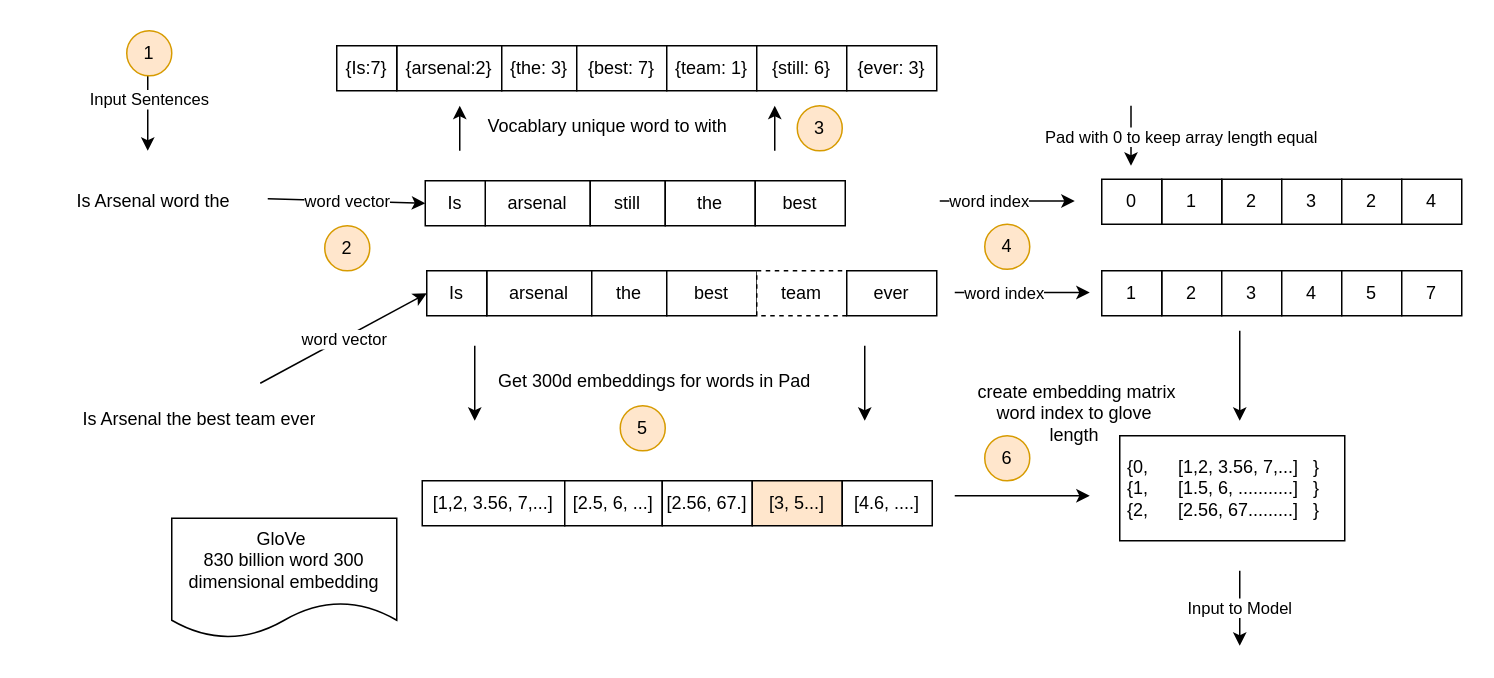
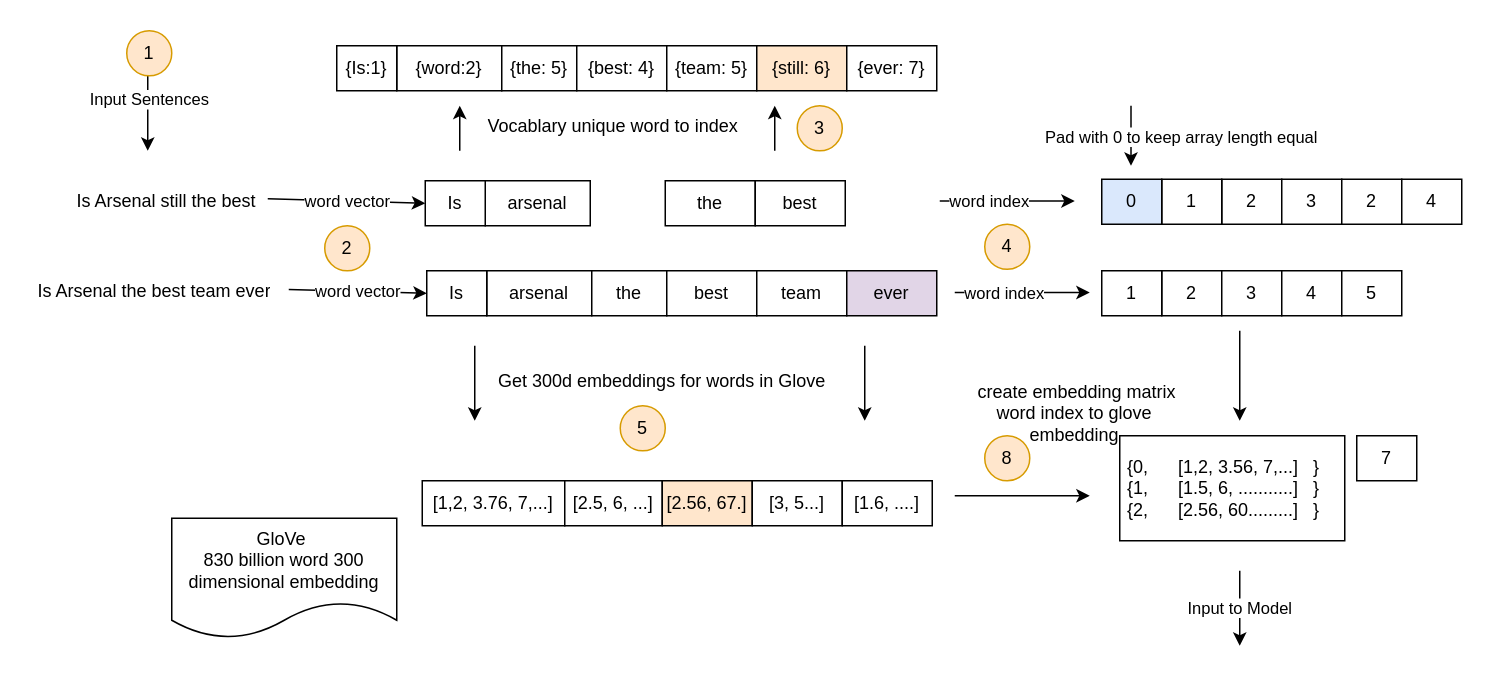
- <mxCell id="11" value="{Is:7}" style="rounded=0;whiteSpace=wrap;html=1;" vertex="1" parent="1"><mxGeometry x="224" y="30" width="40" height="30" as="geometry" /></mxCell>
+ <mxCell id="11" value="{Is:1}" style="rounded=0;whiteSpace=wrap;html=1;" vertex="1" parent="1"><mxGeometry x="224" y="30" width="40" height="30" as="geometry" /></mxCell>
- <mxCell id="10" value="{arsenal:2}" style="rounded=0;whiteSpace=wrap;html=1;" vertex="1" parent="1"><mxGeometry x="264" y="30" width="70" height="30" as="geometry" /></mxCell>
+ <mxCell id="10" value="{word:2}" style="rounded=0;whiteSpace=wrap;html=1;" vertex="1" parent="1"><mxGeometry x="264" y="30" width="70" height="30" as="geometry" /></mxCell>
- <mxCell id="12" value="{the: 3}" style="rounded=0;whiteSpace=wrap;html=1;" vertex="1" parent="1"><mxGeometry x="334" y="30" width="50" height="30" as="geometry" /></mxCell>
+ <mxCell id="12" value="{the: 5}" style="rounded=0;whiteSpace=wrap;html=1;" vertex="1" parent="1"><mxGeometry x="334" y="30" width="50" height="30" as="geometry" /></mxCell>
- <mxCell id="13" value="{best: 7}" style="rounded=0;whiteSpace=wrap;html=1;" vertex="1" parent="1"><mxGeometry x="384" y="30" width="60" height="30" as="geometry" /></mxCell>
+ <mxCell id="13" value="{best: 4}" style="rounded=0;whiteSpace=wrap;html=1;" vertex="1" parent="1"><mxGeometry x="384" y="30" width="60" height="30" as="geometry" /></mxCell>
- <mxCell id="14" value="{team: 1}" style="rounded=0;whiteSpace=wrap;html=1;" vertex="1" parent="1"><mxGeometry x="444" y="30" width="60" height="30" as="geometry" /></mxCell>
+ <mxCell id="14" value="{team: 5}" style="rounded=0;whiteSpace=wrap;html=1;" vertex="1" parent="1"><mxGeometry x="444" y="30" width="60" height="30" as="geometry" /></mxCell>
- <mxCell id="28" value="{still: 6}" style="rounded=0;whiteSpace=wrap;html=1;" vertex="1" parent="1"><mxGeometry x="504" y="30" width="60" height="30" as="geometry" /></mxCell>
+ <mxCell id="28" value="{still: 6}" style="rounded=0;whiteSpace=wrap;html=1;fillColor=#ffe6cc;" vertex="1" parent="1"><mxGeometry x="504" y="30" width="60" height="30" as="geometry" /></mxCell>
- <mxCell id="34" value="{ever: 3}" style="rounded=0;whiteSpace=wrap;html=1;" vertex="1" parent="1"><mxGeometry x="564" y="30" width="60" height="30" as="geometry" /></mxCell>
+ <mxCell id="34" value="{ever: 7}" style="rounded=0;whiteSpace=wrap;html=1;" vertex="1" parent="1"><mxGeometry x="564" y="30" width="60" height="30" as="geometry" /></mxCell>
- <mxCell id="44" value="&lt;h1&gt;&lt;span style=&quot;background-color: initial; font-size: 12px; font-weight: normal;&quot;&gt;Vocablary unique word to with&lt;/span&gt;&lt;br&gt;&lt;/h1&gt;" style="text;html=1;strokeColor=none;fillColor=none;spacing=5;spacingTop=-20;whiteSpace=wrap;overflow=hidden;rounded=0;" vertex="1" parent="1"><mxGeometry x="320" y="60" width="182" height="40" as="geometry" /></mxCell>
+ <mxCell id="44" value="&lt;h1&gt;&lt;span style=&quot;background-color: initial; font-size: 12px; font-weight: normal;&quot;&gt;Vocablary unique word to index&lt;/span&gt;&lt;br&gt;&lt;/h1&gt;" style="text;html=1;strokeColor=none;fillColor=none;spacing=5;spacingTop=-20;whiteSpace=wrap;overflow=hidden;rounded=0;" vertex="1" parent="1"><mxGeometry x="320" y="60" width="182" height="40" as="geometry" /></mxCell>
- <mxCell id="25" value="&lt;h1&gt;&lt;span style=&quot;background-color: initial; font-size: 12px; font-weight: normal;&quot;&gt;Is Arsenal word the best team?&lt;/span&gt;&lt;br&gt;&lt;/h1&gt;" style="text;html=1;strokeColor=none;fillColor=none;spacing=5;spacingTop=-20;whiteSpace=wrap;overflow=hidden;rounded=0;" vertex="1" parent="1"><mxGeometry x="46" y="110" width="132" height="40" as="geometry" /></mxCell>
+ <mxCell id="25" value="&lt;h1&gt;&lt;span style=&quot;background-color: initial; font-size: 12px; font-weight: normal;&quot;&gt;Is Arsenal still the best team?&lt;/span&gt;&lt;br&gt;&lt;/h1&gt;" style="text;html=1;strokeColor=none;fillColor=none;spacing=5;spacingTop=-20;whiteSpace=wrap;overflow=hidden;rounded=0;" vertex="1" parent="1"><mxGeometry x="46" y="110" width="132" height="40" as="geometry" /></mxCell>
- <mxCell id="35" value="0" style="rounded=0;whiteSpace=wrap;html=1;" vertex="1" parent="1"><mxGeometry x="734" y="119" width="40" height="30" as="geometry" /></mxCell>
+ <mxCell id="35" value="0" style="rounded=0;whiteSpace=wrap;html=1;fillColor=#dae8fc;" vertex="1" parent="1"><mxGeometry x="734" y="119" width="40" height="30" as="geometry" /></mxCell>
- <mxCell id="22" value="still" style="rounded=0;whiteSpace=wrap;html=1;" vertex="1" parent="1"><mxGeometry x="393" y="120" width="50" height="30" as="geometry" /></mxCell>
- <mxCell id="7" value="team" style="rounded=0;whiteSpace=wrap;html=1;dashed=1;" vertex="1" parent="1"><mxGeometry x="504" y="180" width="60" height="30" as="geometry" /></mxCell>
+ <mxCell id="7" value="team" style="rounded=0;whiteSpace=wrap;html=1;" vertex="1" parent="1"><mxGeometry x="504" y="180" width="60" height="30" as="geometry" /></mxCell>
- <mxCell id="37" value="ever" style="rounded=0;whiteSpace=wrap;html=1;" vertex="1" parent="1"><mxGeometry x="564" y="180" width="60" height="30" as="geometry" /></mxCell>
+ <mxCell id="37" value="ever" style="rounded=0;whiteSpace=wrap;html=1;fillColor=#e1d5e7;" vertex="1" parent="1"><mxGeometry x="564" y="180" width="60" height="30" as="geometry" /></mxCell>
- <mxCell id="36" value="7" style="rounded=0;whiteSpace=wrap;html=1;" vertex="1" parent="1"><mxGeometry x="934" y="180" width="40" height="30" as="geometry" /></mxCell>
+ <mxCell id="36" value="7" style="rounded=0;whiteSpace=wrap;html=1;" vertex="1" parent="1"><mxGeometry x="904" y="290" width="40" height="30" as="geometry" /></mxCell>
- <mxCell id="52" value="&lt;h1&gt;&lt;span style=&quot;background-color: initial; font-size: 12px; font-weight: normal;&quot;&gt;Get 300d embeddings for words in Pad&lt;/span&gt;&lt;br&gt;&lt;/h1&gt;" style="text;html=1;strokeColor=none;fillColor=none;spacing=5;spacingTop=-20;whiteSpace=wrap;overflow=hidden;rounded=0;" vertex="1" parent="1"><mxGeometry x="327" y="230" width="239" height="40" as="geometry" /></mxCell>
+ <mxCell id="52" value="&lt;h1&gt;&lt;span style=&quot;background-color: initial; font-size: 12px; font-weight: normal;&quot;&gt;Get 300d embeddings for words in Glove&lt;/span&gt;&lt;br&gt;&lt;/h1&gt;" style="text;html=1;strokeColor=none;fillColor=none;spacing=5;spacingTop=-20;whiteSpace=wrap;overflow=hidden;rounded=0;" vertex="1" parent="1"><mxGeometry x="327" y="230" width="239" height="40" as="geometry" /></mxCell>
- <mxCell id="2" value="&lt;h1&gt;&lt;span style=&quot;background-color: initial; font-size: 12px; font-weight: normal;&quot;&gt;Is Arsenal the best team ever&lt;/span&gt;&lt;br&gt;&lt;/h1&gt;" style="text;html=1;strokeColor=none;fillColor=none;spacing=5;spacingTop=-20;whiteSpace=wrap;overflow=hidden;rounded=0;" vertex="1" parent="1"><mxGeometry x="50" y="255" width="172" height="40" as="geometry" /></mxCell>
+ <mxCell id="2" value="&lt;h1&gt;&lt;span style=&quot;background-color: initial; font-size: 12px; font-weight: normal;&quot;&gt;Is Arsenal the best team ever&lt;/span&gt;&lt;br&gt;&lt;/h1&gt;" style="text;html=1;strokeColor=none;fillColor=none;spacing=5;spacingTop=-20;whiteSpace=wrap;overflow=hidden;rounded=0;" vertex="1" parent="1"><mxGeometry x="20" y="170" width="172" height="40" as="geometry" /></mxCell>
- <mxCell id="61" value="&amp;nbsp;create embedding matrix&lt;br&gt;word index to glove length" style="text;html=1;strokeColor=none;fillColor=none;align=center;verticalAlign=middle;whiteSpace=wrap;rounded=0;" vertex="1" parent="1"><mxGeometry x="646" y="250" width="140" height="50" as="geometry" /></mxCell>
+ <mxCell id="61" value="&amp;nbsp;create embedding matrix&lt;br&gt;word index to glove embedding" style="text;html=1;strokeColor=none;fillColor=none;align=center;verticalAlign=middle;whiteSpace=wrap;rounded=0;" vertex="1" parent="1"><mxGeometry x="646" y="250" width="140" height="50" as="geometry" /></mxCell>
- <mxCell id="68" value="6" style="ellipse;whiteSpace=wrap;html=1;aspect=fixed;fillColor=#ffe6cc;strokeColor=#d79b00;" vertex="1" parent="1"><mxGeometry x="656" y="290" width="30" height="30" as="geometry" /></mxCell>
+ <mxCell id="68" value="8" style="ellipse;whiteSpace=wrap;html=1;aspect=fixed;fillColor=#ffe6cc;strokeColor=#d79b00;" vertex="1" parent="1"><mxGeometry x="656" y="290" width="30" height="30" as="geometry" /></mxCell>
- <mxCell id="59" value="&amp;nbsp;{0,&amp;nbsp; &amp;nbsp; &amp;nbsp; [1,2, 3.56, 7,...]&amp;nbsp; &amp;nbsp;}&lt;br&gt;&amp;nbsp;{1,&amp;nbsp; &amp;nbsp; &amp;nbsp; [1.5, 6, ...........]&amp;nbsp; &amp;nbsp;}&lt;br&gt;&amp;nbsp;{2,&amp;nbsp; &amp;nbsp; &amp;nbsp; [2.56, 67.........]&amp;nbsp; &amp;nbsp;}" style="rounded=0;whiteSpace=wrap;html=1;align=left;" vertex="1" parent="1"><mxGeometry x="746" y="290" width="150" height="70" as="geometry" /></mxCell>
+ <mxCell id="59" value="&amp;nbsp;{0,&amp;nbsp; &amp;nbsp; &amp;nbsp; [1,2, 3.56, 7,...]&amp;nbsp; &amp;nbsp;}&lt;br&gt;&amp;nbsp;{1,&amp;nbsp; &amp;nbsp; &amp;nbsp; [1.5, 6, ...........]&amp;nbsp; &amp;nbsp;}&lt;br&gt;&amp;nbsp;{2,&amp;nbsp; &amp;nbsp; &amp;nbsp; [2.56, 60.........]&amp;nbsp; &amp;nbsp;}" style="rounded=0;whiteSpace=wrap;html=1;align=left;" vertex="1" parent="1"><mxGeometry x="746" y="290" width="150" height="70" as="geometry" /></mxCell>
- <mxCell id="53" value="[1,2, 3.56, 7,...]" style="rounded=0;whiteSpace=wrap;html=1;" vertex="1" parent="1"><mxGeometry x="281" y="320" width="95" height="30" as="geometry" /></mxCell>
+ <mxCell id="53" value="[1,2, 3.76, 7,...]" style="rounded=0;whiteSpace=wrap;html=1;" vertex="1" parent="1"><mxGeometry x="281" y="320" width="95" height="30" as="geometry" /></mxCell>
- <mxCell id="55" value="[2.56, 67.]" style="rounded=0;whiteSpace=wrap;html=1;" vertex="1" parent="1"><mxGeometry x="441" y="320" width="60" height="30" as="geometry" /></mxCell>
+ <mxCell id="55" value="[2.56, 67.]" style="rounded=0;whiteSpace=wrap;html=1;fillColor=#ffe6cc;" vertex="1" parent="1"><mxGeometry x="441" y="320" width="60" height="30" as="geometry" /></mxCell>
- <mxCell id="56" value="[3, 5...]" style="rounded=0;whiteSpace=wrap;html=1;fillColor=#ffe6cc;" vertex="1" parent="1"><mxGeometry x="501" y="320" width="60" height="30" as="geometry" /></mxCell>
+ <mxCell id="56" value="[3, 5...]" style="rounded=0;whiteSpace=wrap;html=1;" vertex="1" parent="1"><mxGeometry x="501" y="320" width="60" height="30" as="geometry" /></mxCell>
- <mxCell id="57" value="[4.6, ....]" style="rounded=0;whiteSpace=wrap;html=1;" vertex="1" parent="1"><mxGeometry x="561" y="320" width="60" height="30" as="geometry" /></mxCell>
+ <mxCell id="57" value="[1.6, ....]" style="rounded=0;whiteSpace=wrap;html=1;" vertex="1" parent="1"><mxGeometry x="561" y="320" width="60" height="30" as="geometry" /></mxCell>
